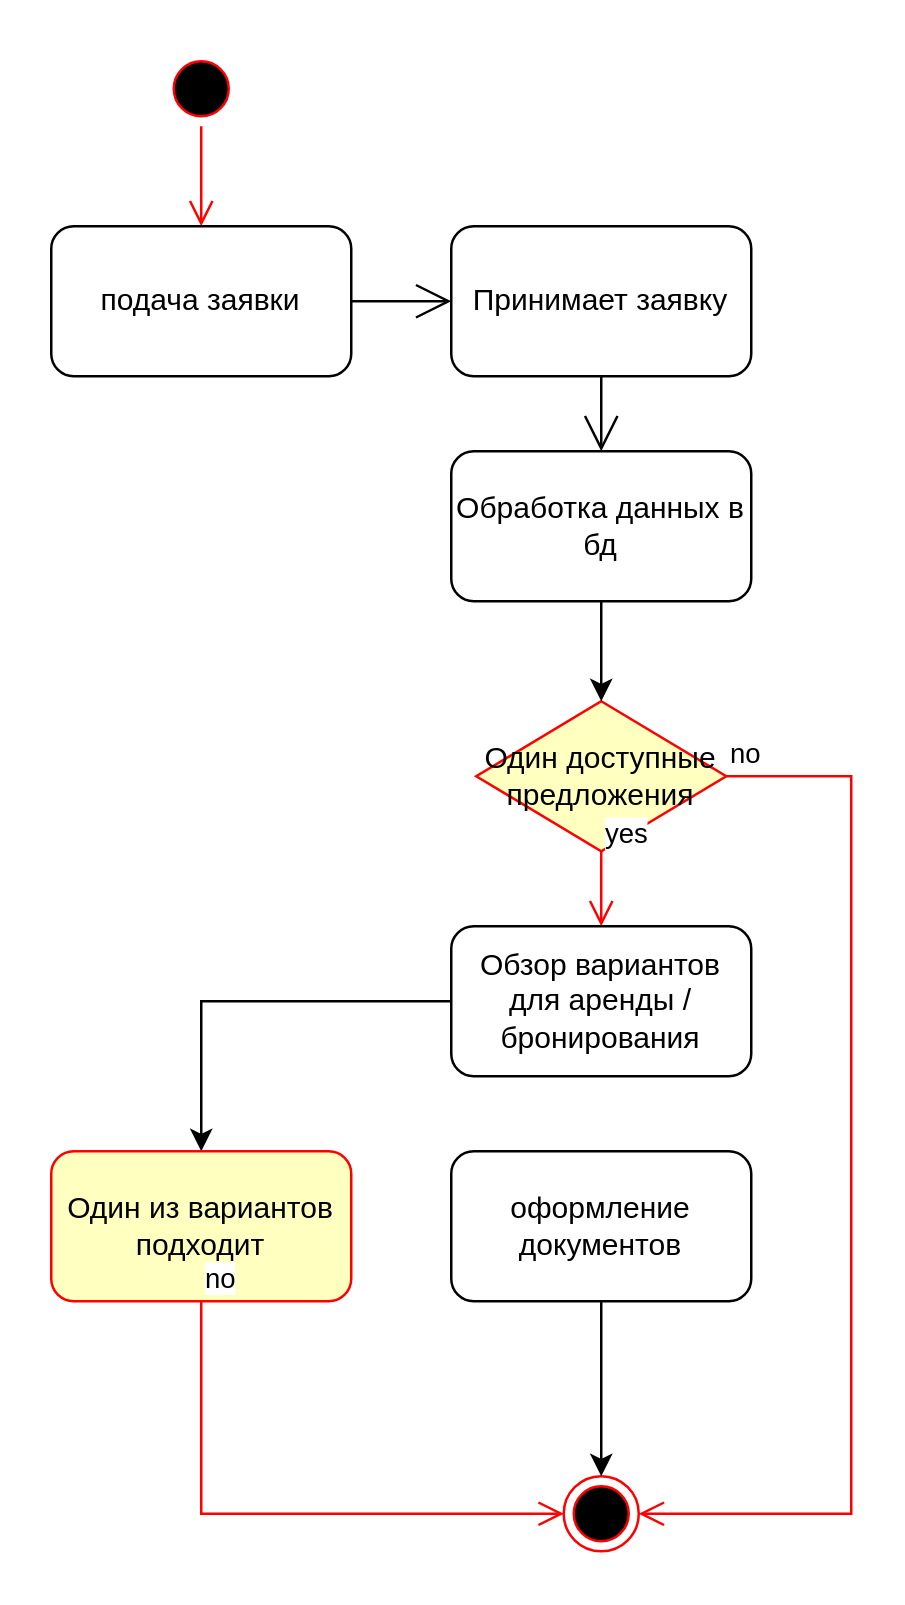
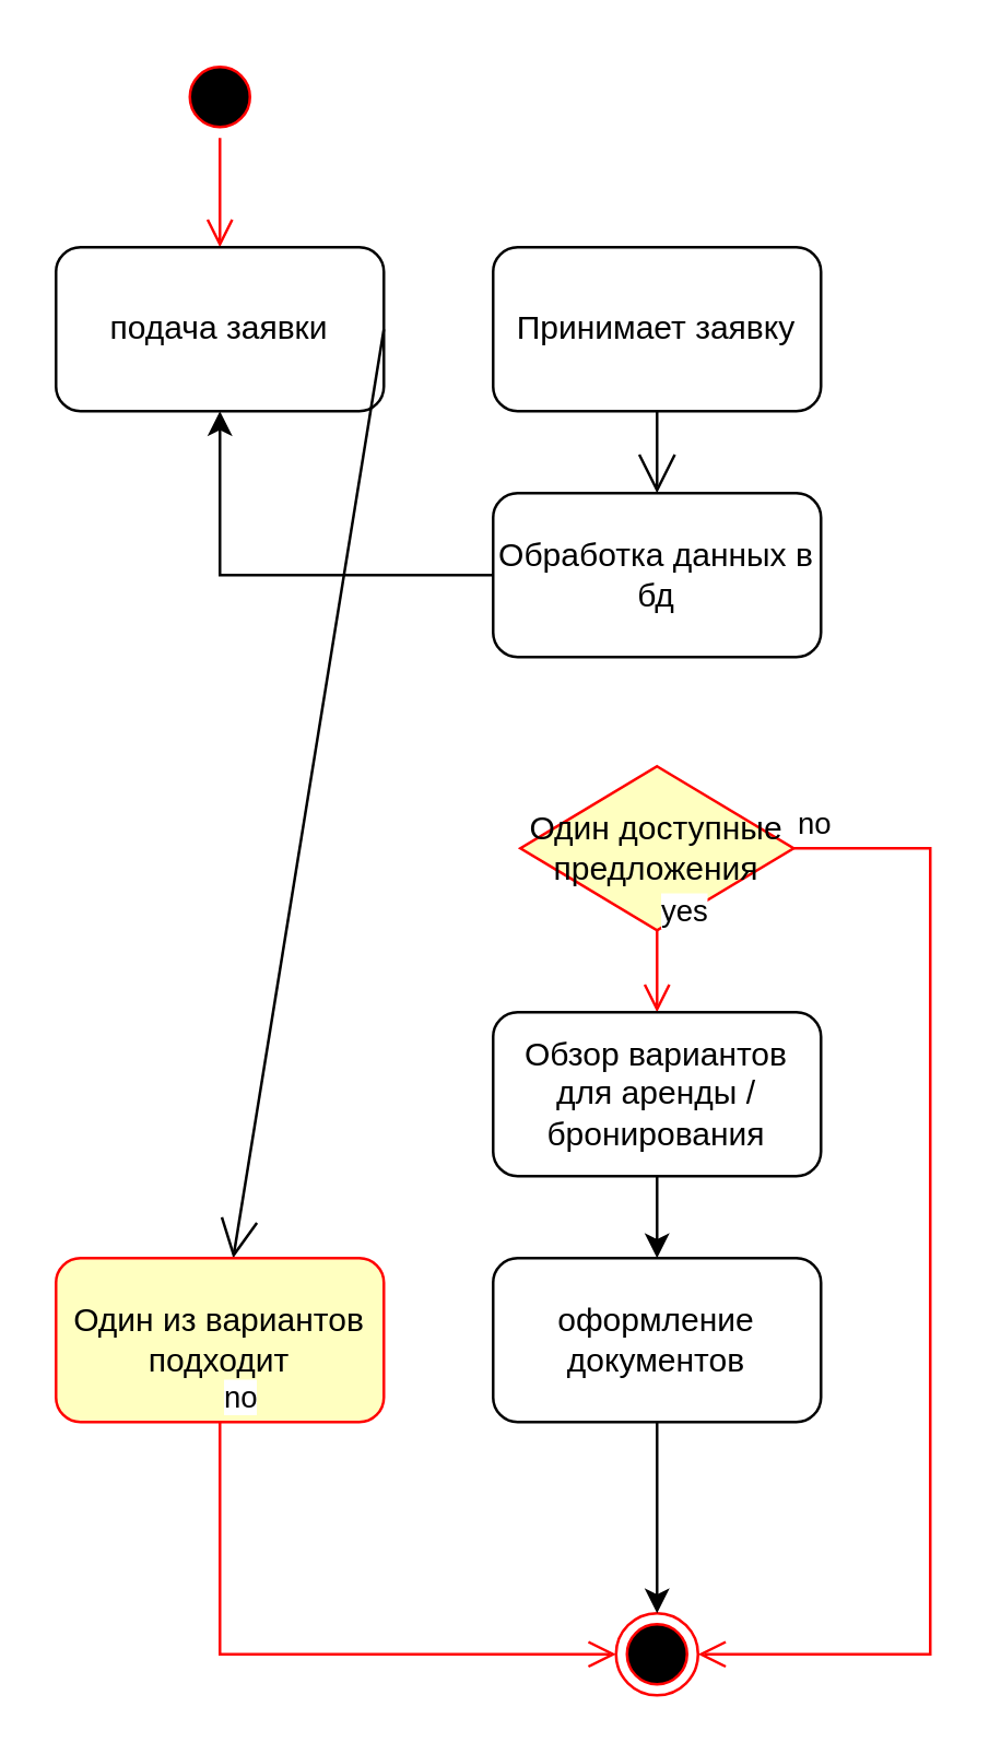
- <mxCell id="12" value="" style="endArrow=open;endFill=1;endSize=12;html=1;rounded=0;exitX=1;exitY=0.5;exitDx=0;exitDy=0;entryX=0;entryY=0.5;entryDx=0;entryDy=0;" edge="1" parent="1" source="5" target="9"><mxGeometry width="160" relative="1" as="geometry"><mxPoint x="140" y="120" as="sourcePoint" /><mxPoint x="300" y="120" as="targetPoint" /></mxGeometry></mxCell>
+ <mxCell id="12" value="" style="endArrow=open;endFill=1;endSize=12;html=1;rounded=0;exitX=1;exitY=0.5;exitDx=0;exitDy=0;" edge="1" parent="1" source="5" target="16"><mxGeometry width="160" relative="1" as="geometry"><mxPoint x="140" y="120" as="sourcePoint" /><mxPoint x="300" y="120" as="targetPoint" /></mxGeometry></mxCell>
- <mxCell id="10" style="edgeStyle=orthogonalEdgeStyle;rounded=0;orthogonalLoop=1;jettySize=auto;html=1;entryX=0.5;entryY=0;entryDx=0;entryDy=0;" edge="1" parent="1" source="11" target="6"><mxGeometry relative="1" as="geometry" /></mxCell>
+ <mxCell id="10" style="edgeStyle=orthogonalEdgeStyle;rounded=0;orthogonalLoop=1;jettySize=auto;html=1;" edge="1" parent="1" source="11" target="5"><mxGeometry relative="1" as="geometry" /></mxCell>
- <mxCell id="14" style="edgeStyle=orthogonalEdgeStyle;rounded=0;orthogonalLoop=1;jettySize=auto;html=1;entryX=0.5;entryY=0;entryDx=0;entryDy=0;" edge="1" parent="1" source="15" target="16"><mxGeometry relative="1" as="geometry" /></mxCell>
+ <mxCell id="14" style="edgeStyle=orthogonalEdgeStyle;rounded=0;orthogonalLoop=1;jettySize=auto;html=1;" edge="1" parent="1" source="15" target="19"><mxGeometry relative="1" as="geometry" /></mxCell>
